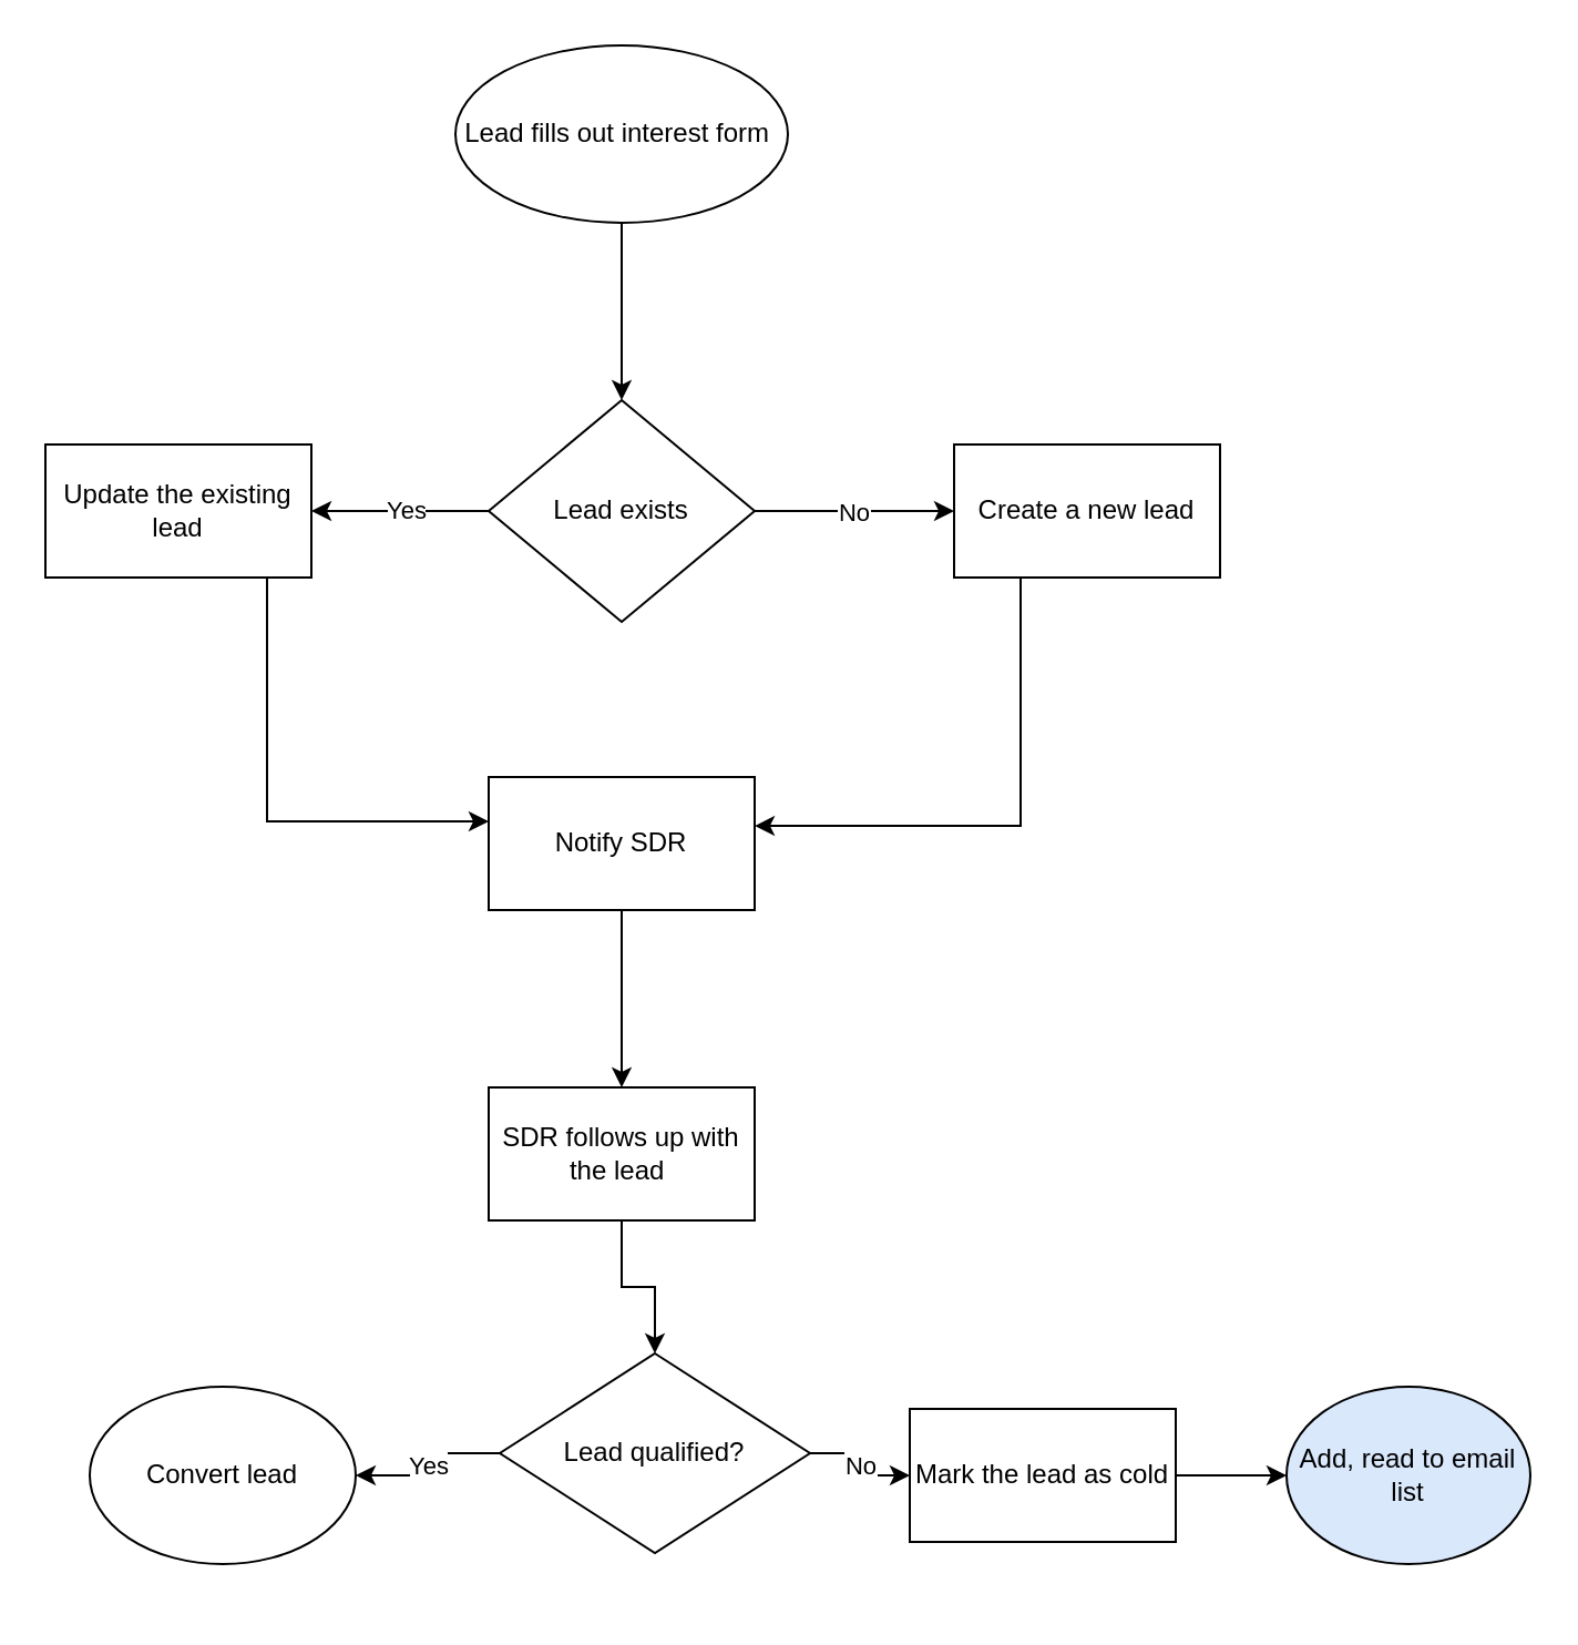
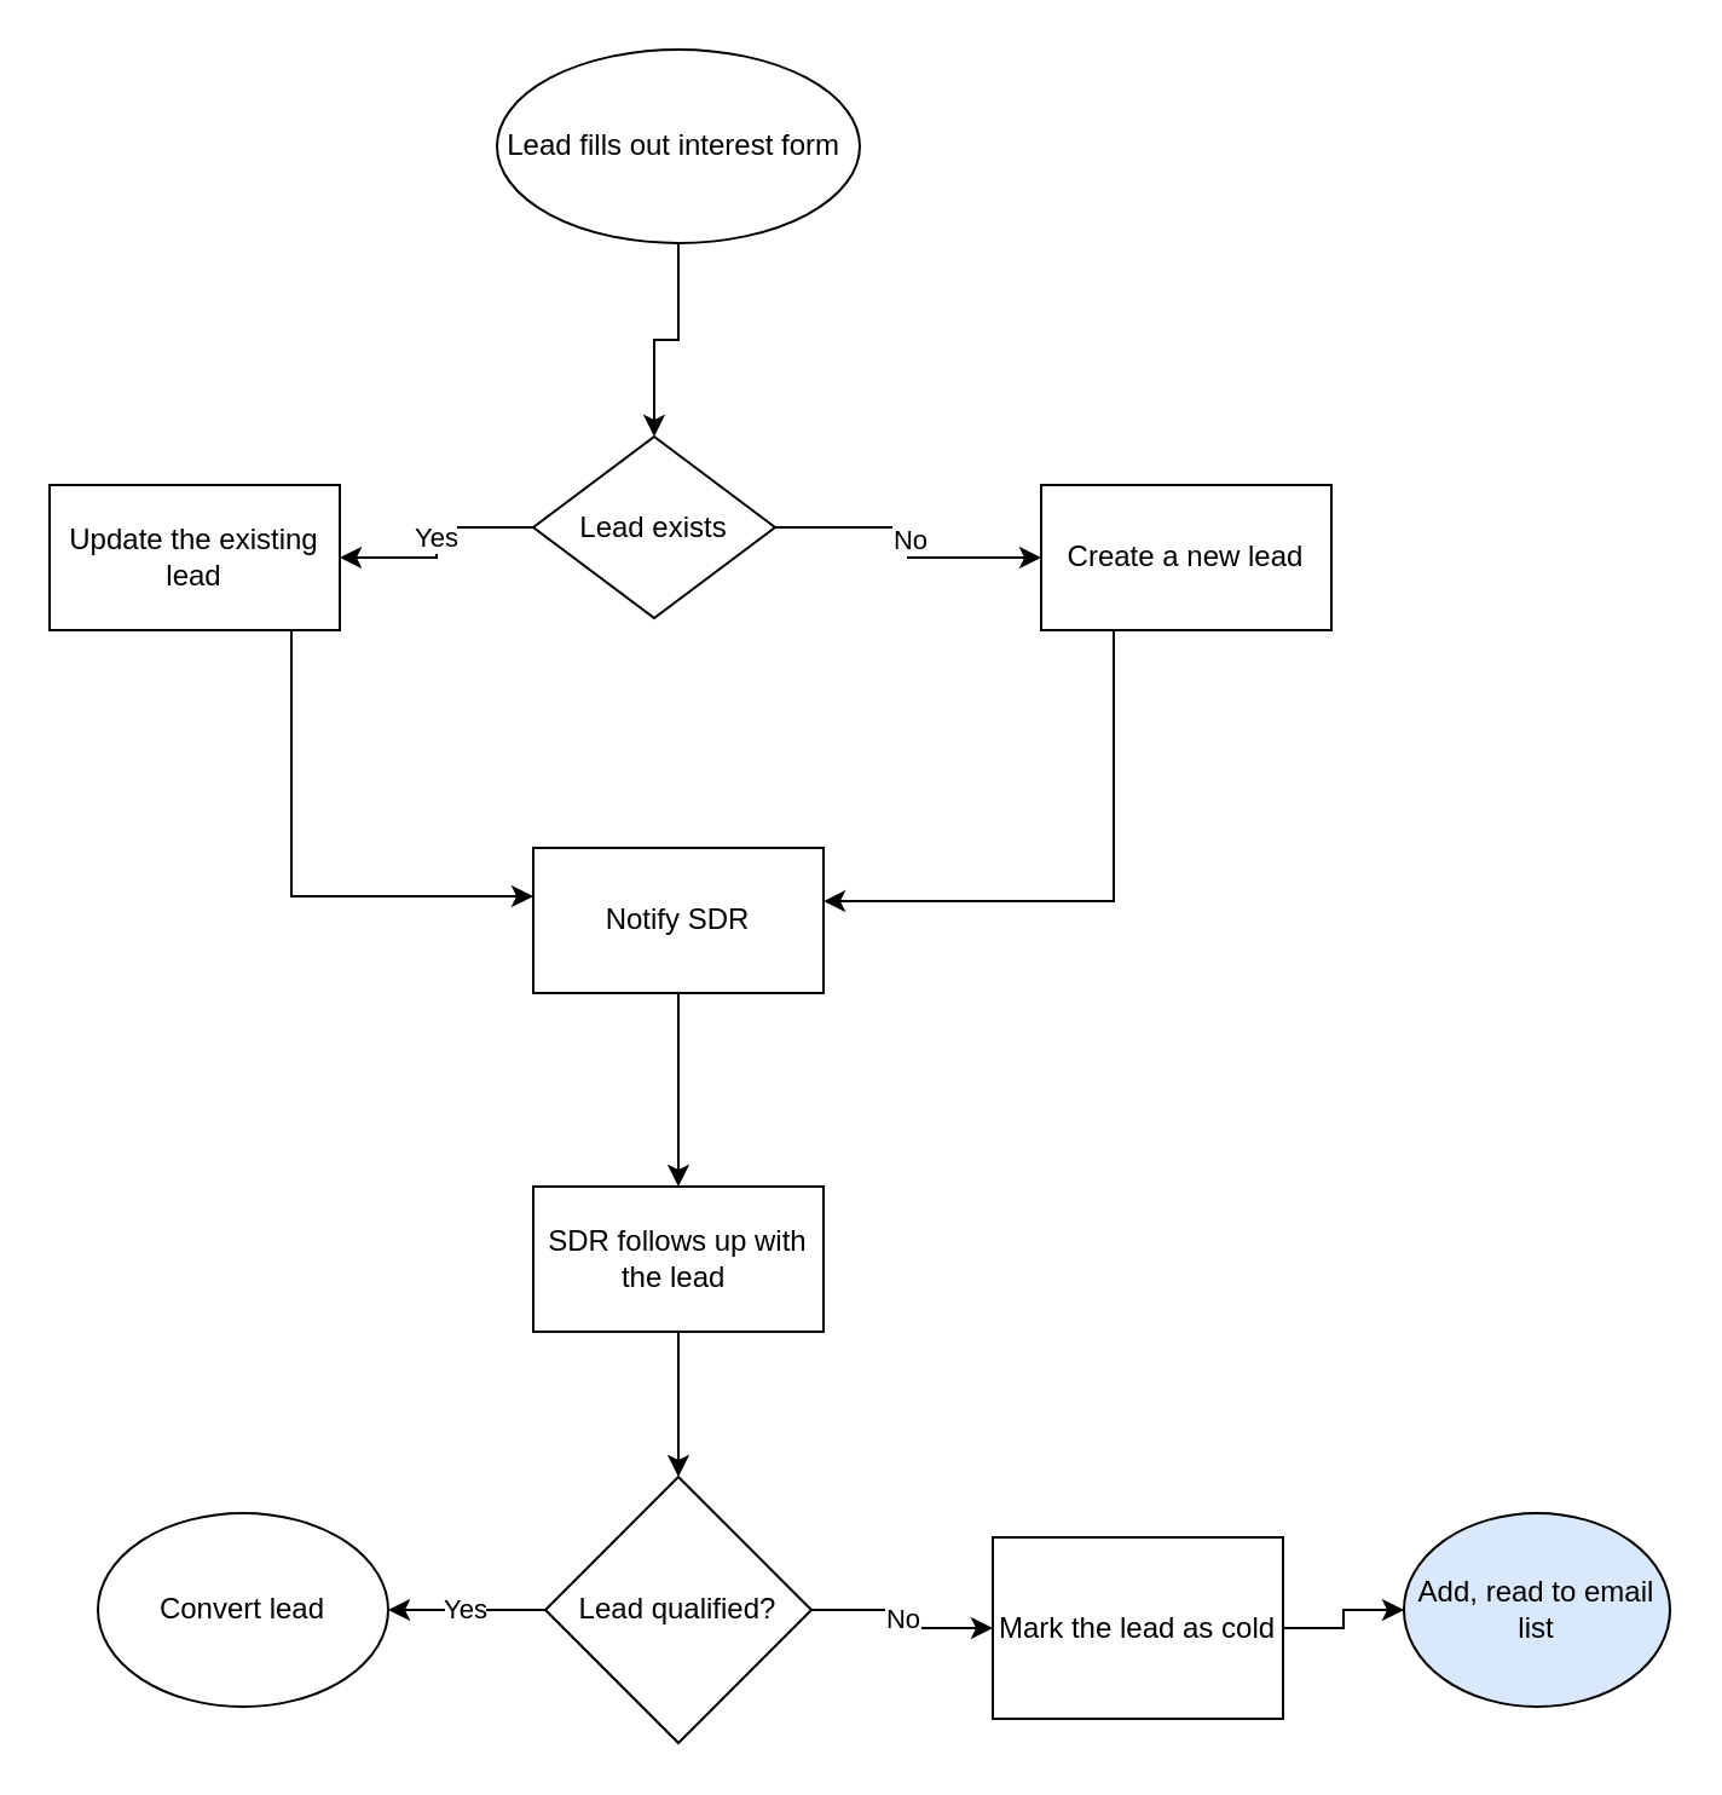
- <mxCell id="8" value="Lead exists" style="rhombus;whiteSpace=wrap;html=1;" vertex="1" parent="1"><mxGeometry x="220" y="180" width="120" height="100" as="geometry" /></mxCell>
+ <mxCell id="8" value="Lead exists" style="rhombus;whiteSpace=wrap;html=1;" vertex="1" parent="1"><mxGeometry x="220" y="180" width="100" height="75" as="geometry" /></mxCell>
- <mxCell id="19" value="Lead qualified?" style="rhombus;whiteSpace=wrap;html=1;" vertex="1" parent="1"><mxGeometry x="225" y="610" width="140" height="90" as="geometry" /></mxCell>
+ <mxCell id="19" value="Lead qualified?" style="rhombus;whiteSpace=wrap;html=1;" vertex="1" parent="1"><mxGeometry x="225" y="610" width="110" height="110" as="geometry" /></mxCell>
- <mxCell id="21" value="Mark the lead as cold" style="whiteSpace=wrap;html=1;" vertex="1" parent="1"><mxGeometry x="410" y="635" width="120" height="60" as="geometry" /></mxCell>
+ <mxCell id="21" value="Mark the lead as cold" style="whiteSpace=wrap;html=1;" vertex="1" parent="1"><mxGeometry x="410" y="635" width="120" height="75" as="geometry" /></mxCell>
